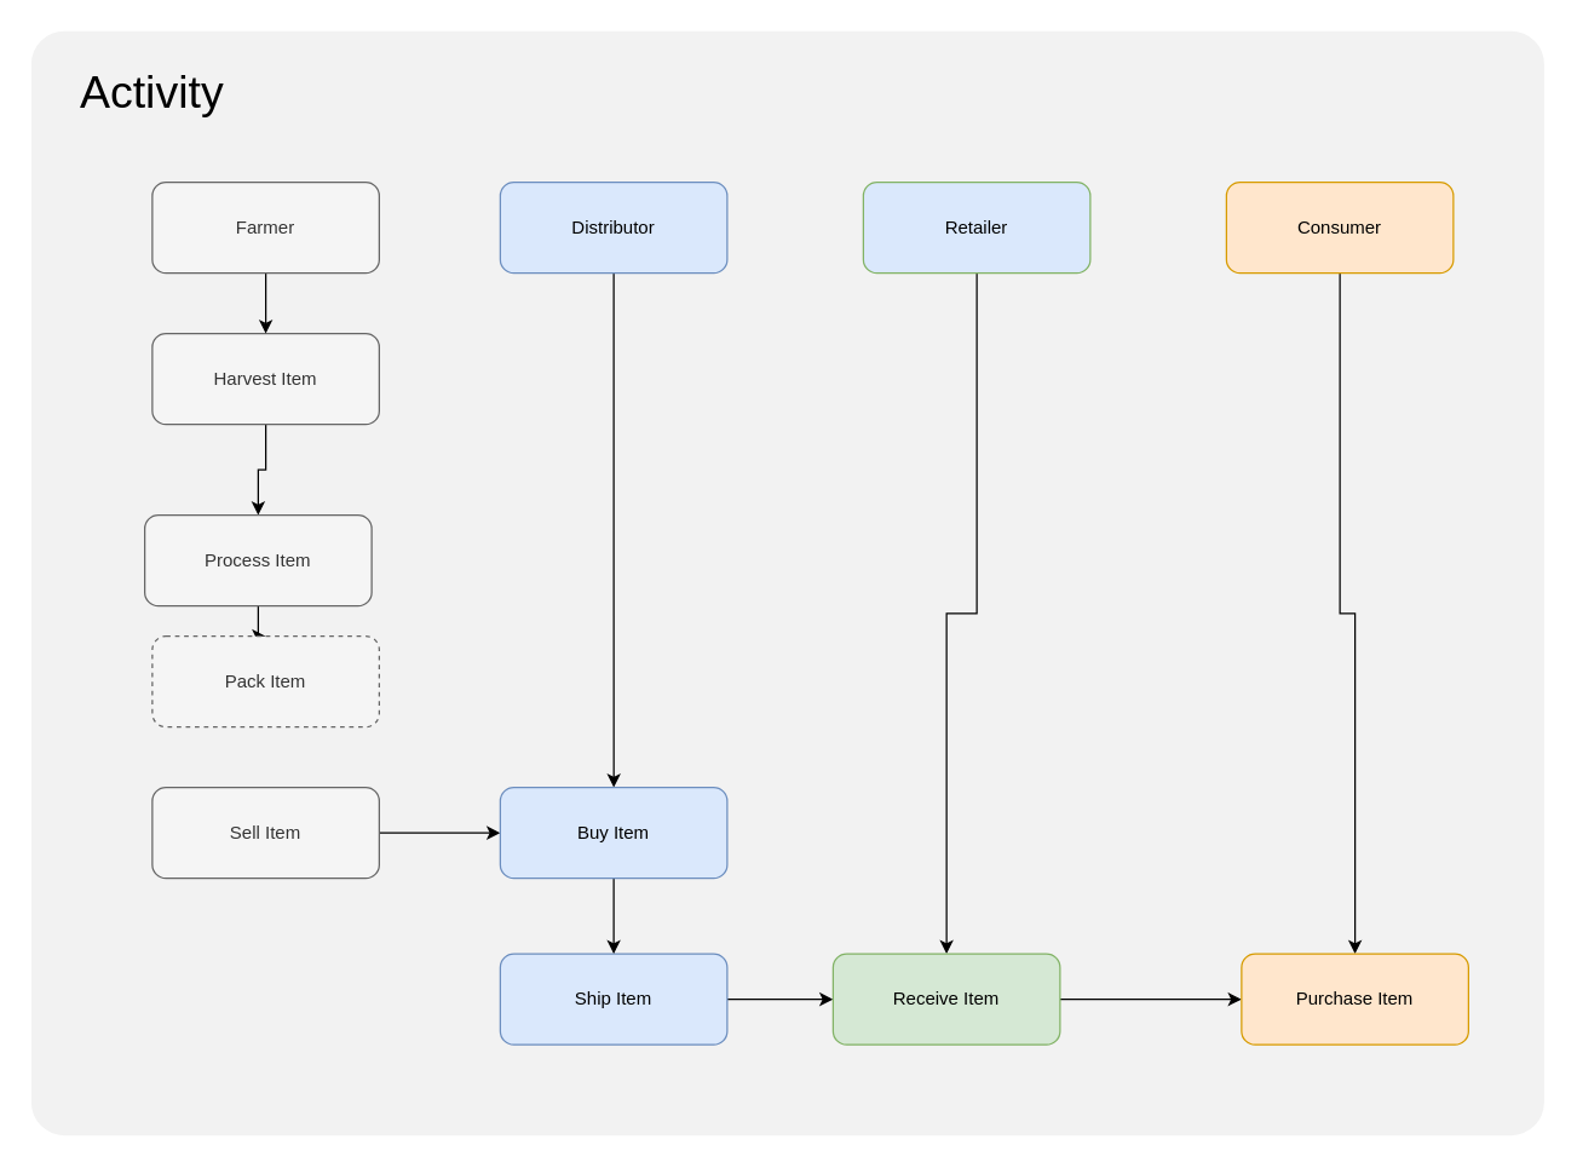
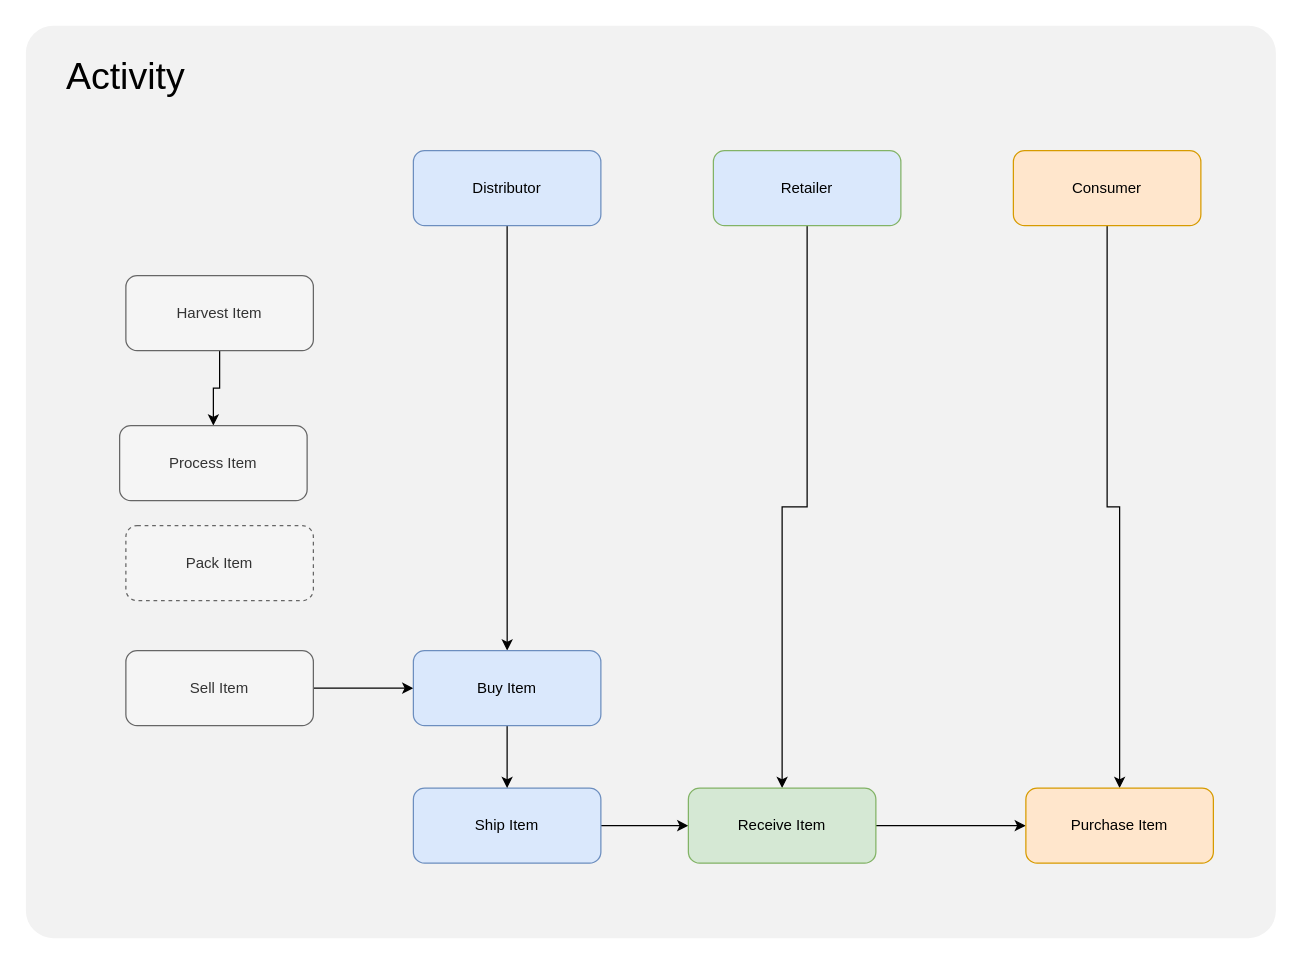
- <mxCell id="6" value="Farmer" style="rounded=1;whiteSpace=wrap;html=1;fillColor=#f5f5f5;strokeColor=#666666;fontColor=#333333;" vertex="1" parent="1"><mxGeometry x="100" y="120" width="150" height="60" as="geometry" /></mxCell>
- <mxCell id="5" value="" style="edgeStyle=orthogonalEdgeStyle;rounded=0;orthogonalLoop=1;jettySize=auto;html=1;" edge="1" parent="1" source="6" target="4"><mxGeometry relative="1" as="geometry" /></mxCell>
- <mxCell id="7" value="" style="edgeStyle=orthogonalEdgeStyle;rounded=0;orthogonalLoop=1;jettySize=auto;html=1;" edge="1" parent="1" source="8" target="9"><mxGeometry relative="1" as="geometry" /></mxCell>
